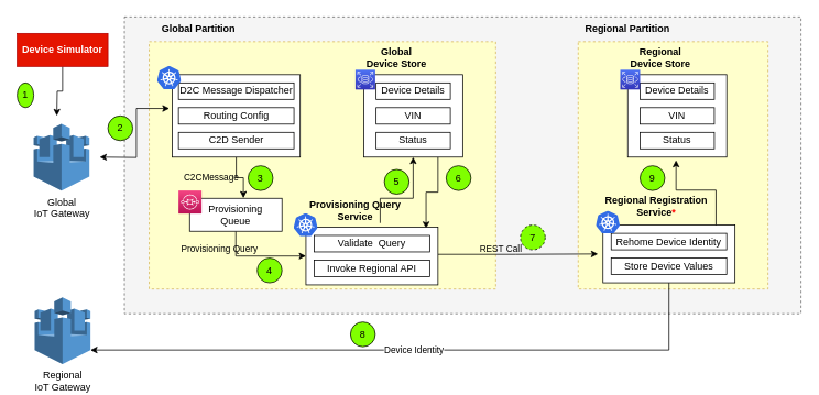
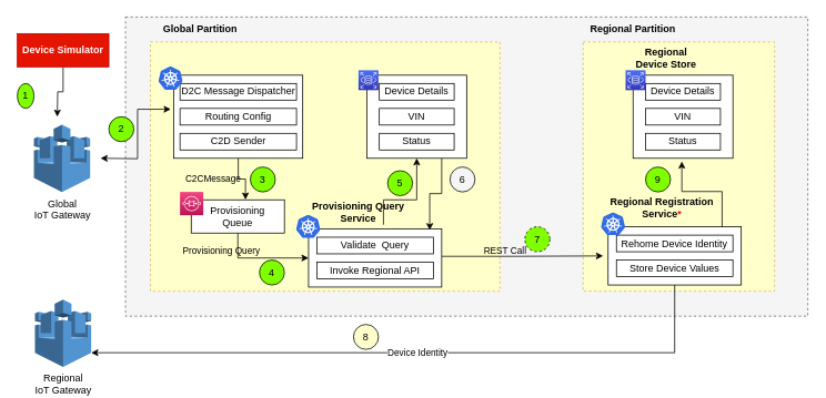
- <mxCell id="19" value="&lt;b&gt;Global&lt;br&gt;Device Store&lt;/b&gt;" style="text;html=1;strokeColor=none;fillColor=none;align=center;verticalAlign=middle;whiteSpace=wrap;rounded=0;" parent="1" vertex="1"><mxGeometry x="440" y="60" width="80" height="20" as="geometry" /></mxCell>
- <mxCell id="56" value="6" style="ellipse;whiteSpace=wrap;html=1;aspect=fixed;strokeColor=#000000;fillColor=#80FF00;" vertex="1" parent="1"><mxGeometry x="540" y="200.5" width="30" height="30" as="geometry" /></mxCell>
+ <mxCell id="56" value="6" style="ellipse;whiteSpace=wrap;html=1;aspect=fixed;strokeColor=#000000;fillColor=#f5f5f5;" vertex="1" parent="1"><mxGeometry x="540" y="200.5" width="30" height="30" as="geometry" /></mxCell>
- <mxCell id="55" value="8" style="ellipse;whiteSpace=wrap;html=1;aspect=fixed;strokeColor=#000000;fillColor=#80FF00;" parent="1" vertex="1"><mxGeometry x="424" y="390" width="30" height="30" as="geometry" /></mxCell>
+ <mxCell id="55" value="8" style="ellipse;whiteSpace=wrap;html=1;aspect=fixed;strokeColor=#000000;fillColor=#ffffcc;" parent="1" vertex="1"><mxGeometry x="424" y="390" width="30" height="30" as="geometry" /></mxCell>
